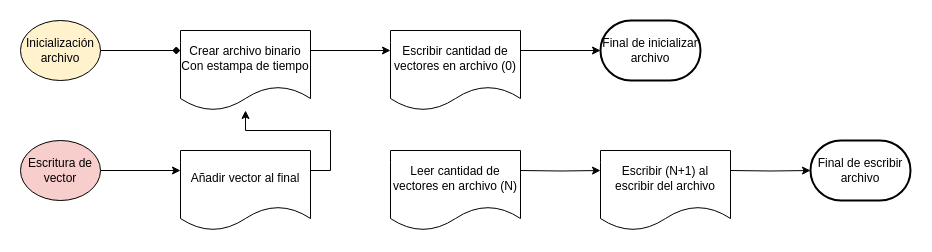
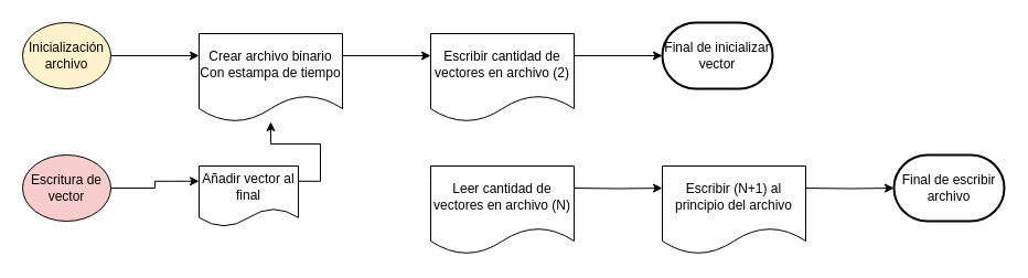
- <mxCell id="2" style="edgeStyle=orthogonalEdgeStyle;rounded=0;orthogonalLoop=1;jettySize=auto;html=1;exitX=1;exitY=0.5;exitDx=0;exitDy=0;entryX=0;entryY=0.25;entryDx=0;entryDy=0;endArrow=diamond;" edge="1" parent="1" source="3" target="5"><mxGeometry relative="1" as="geometry"><mxPoint x="140" y="40" as="targetPoint" /></mxGeometry></mxCell>
+ <mxCell id="2" style="edgeStyle=orthogonalEdgeStyle;rounded=0;orthogonalLoop=1;jettySize=auto;html=1;exitX=1;exitY=0.5;exitDx=0;exitDy=0;entryX=0;entryY=0.25;entryDx=0;entryDy=0;" edge="1" parent="1" source="3" target="5"><mxGeometry relative="1" as="geometry"><mxPoint x="140" y="40" as="targetPoint" /></mxGeometry></mxCell>
- <mxCell id="15" value="Final de inicializar archivo" style="strokeWidth=2;html=1;shape=mxgraph.flowchart.terminator;whiteSpace=wrap;" vertex="1" parent="1"><mxGeometry x="600" y="20" width="100" height="60" as="geometry" /></mxCell>
+ <mxCell id="15" value="Final de inicializar vector" style="strokeWidth=2;html=1;shape=mxgraph.flowchart.terminator;whiteSpace=wrap;" vertex="1" parent="1"><mxGeometry x="600" y="20" width="100" height="60" as="geometry" /></mxCell>
- <mxCell id="7" value="Escribir cantidad de vectores en archivo (0)" style="shape=document;whiteSpace=wrap;html=1;boundedLbl=1;" vertex="1" parent="1"><mxGeometry x="390" y="30" width="130" height="80" as="geometry" /></mxCell>
+ <mxCell id="7" value="Escribir cantidad de vectores en archivo (2)" style="shape=document;whiteSpace=wrap;html=1;boundedLbl=1;" vertex="1" parent="1"><mxGeometry x="390" y="30" width="130" height="80" as="geometry" /></mxCell>
- <mxCell id="14" value="Escribir (N+1) al escribir del archivo" style="shape=document;whiteSpace=wrap;html=1;boundedLbl=1;" vertex="1" parent="1"><mxGeometry x="600" y="150" width="130" height="80" as="geometry" /></mxCell>
+ <mxCell id="14" value="Escribir (N+1) al principio del archivo" style="shape=document;whiteSpace=wrap;html=1;boundedLbl=1;" vertex="1" parent="1"><mxGeometry x="600" y="150" width="130" height="80" as="geometry" /></mxCell>
- <mxCell id="11" value="Añadir vector al final" style="shape=document;whiteSpace=wrap;html=1;boundedLbl=1;" vertex="1" parent="1"><mxGeometry x="180" y="150" width="130" height="80" as="geometry" /></mxCell>
+ <mxCell id="11" value="Añadir vector al final" style="shape=document;whiteSpace=wrap;html=1;boundedLbl=1;" vertex="1" parent="1"><mxGeometry x="180" y="150" width="90" height="55" as="geometry" /></mxCell>
